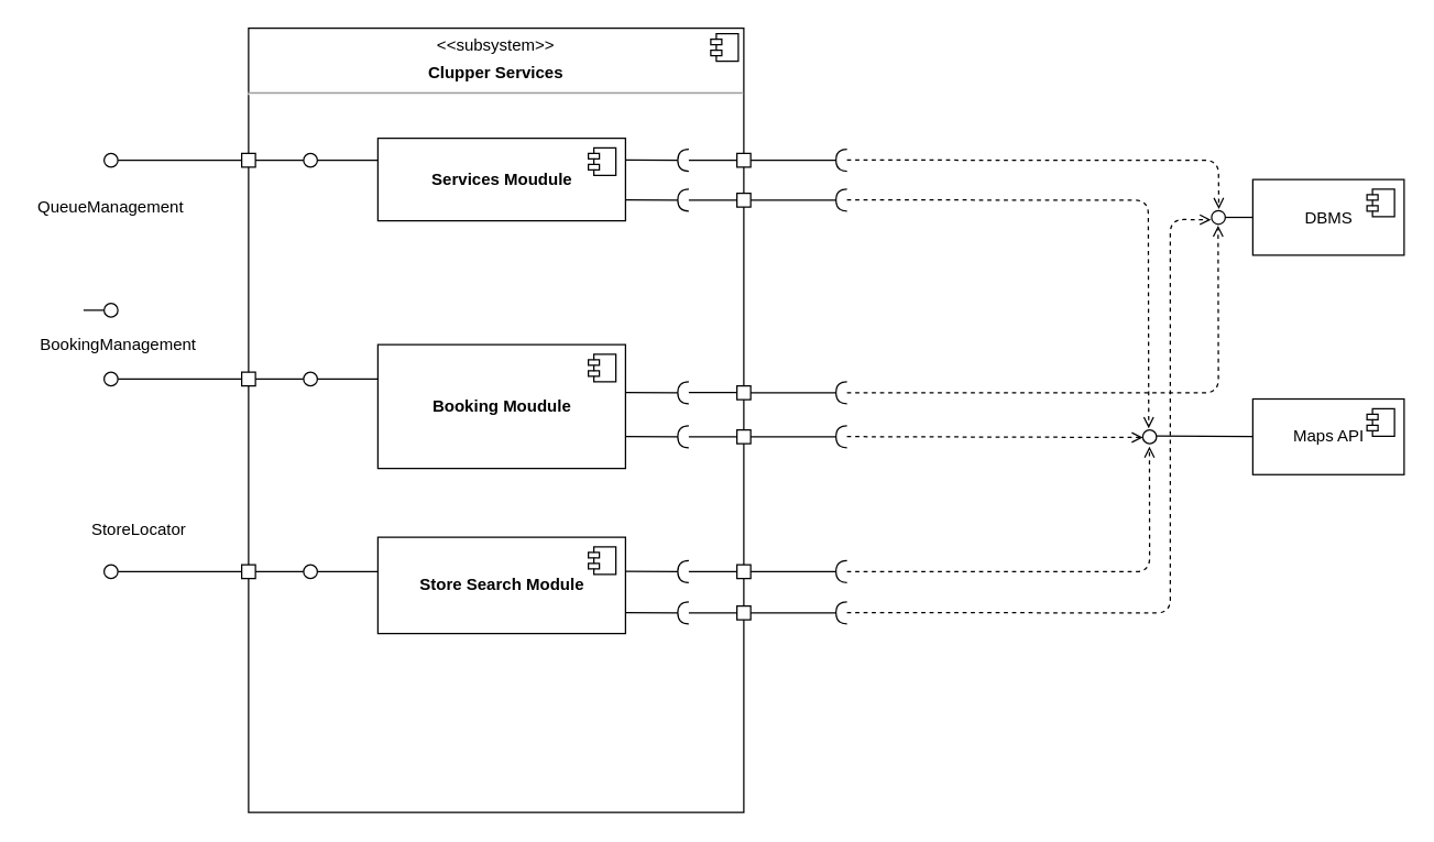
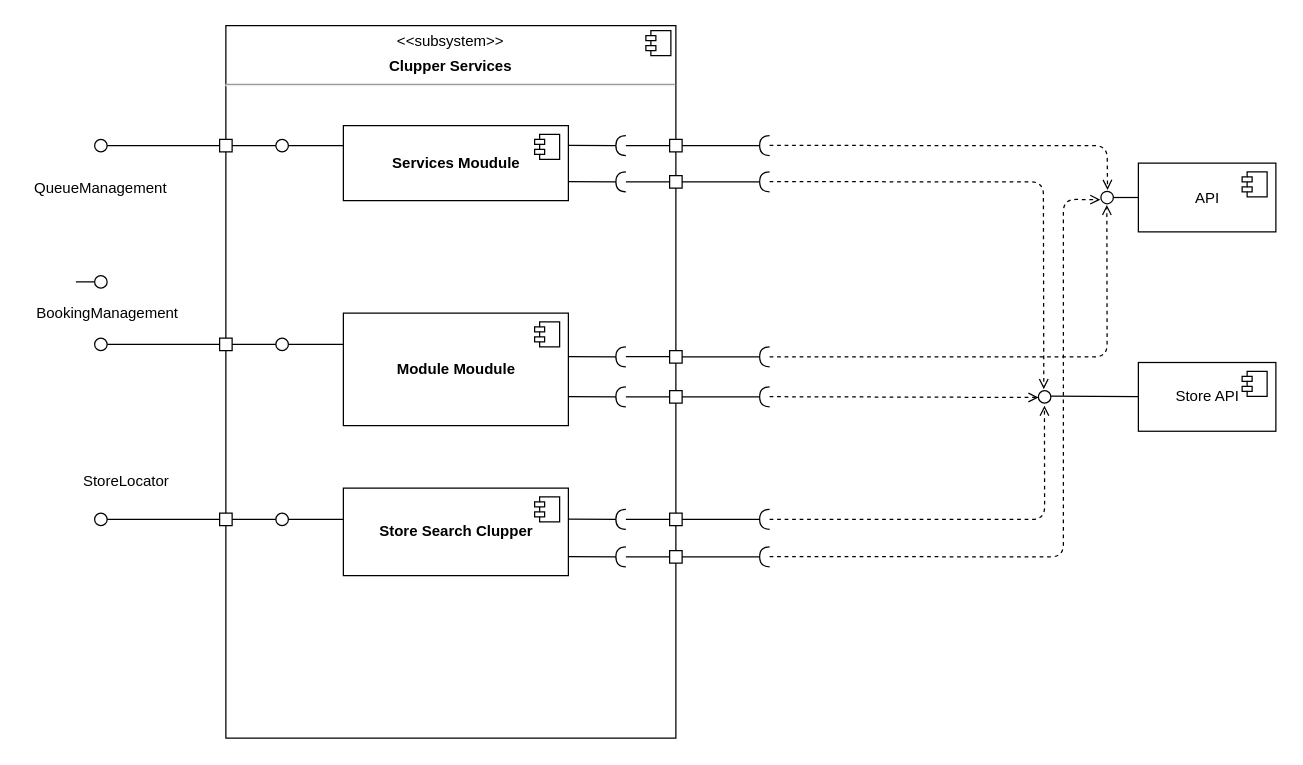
- <mxCell id="36" value="DBMS" style="html=1;dropTarget=0;" vertex="1" parent="1"><mxGeometry x="910" y="130" width="110" height="55" as="geometry" /></mxCell>
+ <mxCell id="36" value="API" style="html=1;dropTarget=0;" vertex="1" parent="1"><mxGeometry x="910" y="130" width="110" height="55" as="geometry" /></mxCell>
- <mxCell id="6" value="&lt;b&gt;Booking Moudule&lt;/b&gt;" style="html=1;dropTarget=0;" vertex="1" parent="1"><mxGeometry x="274" y="250" width="180" height="90" as="geometry" /></mxCell>
+ <mxCell id="6" value="&lt;b&gt;Module Moudule&lt;/b&gt;" style="html=1;dropTarget=0;" vertex="1" parent="1"><mxGeometry x="274" y="250" width="180" height="90" as="geometry" /></mxCell>
- <mxCell id="38" value="Maps API" style="html=1;dropTarget=0;" vertex="1" parent="1"><mxGeometry x="910" y="289.5" width="110" height="55" as="geometry" /></mxCell>
+ <mxCell id="38" value="Store API" style="html=1;dropTarget=0;" vertex="1" parent="1"><mxGeometry x="910" y="289.5" width="110" height="55" as="geometry" /></mxCell>
- <mxCell id="17" value="&lt;b&gt;Store Search Module&lt;/b&gt;" style="html=1;dropTarget=0;" vertex="1" parent="1"><mxGeometry x="274" y="390" width="180" height="70" as="geometry" /></mxCell>
+ <mxCell id="17" value="&lt;b&gt;Store Search Clupper&lt;/b&gt;" style="html=1;dropTarget=0;" vertex="1" parent="1"><mxGeometry x="274" y="390" width="180" height="70" as="geometry" /></mxCell>
